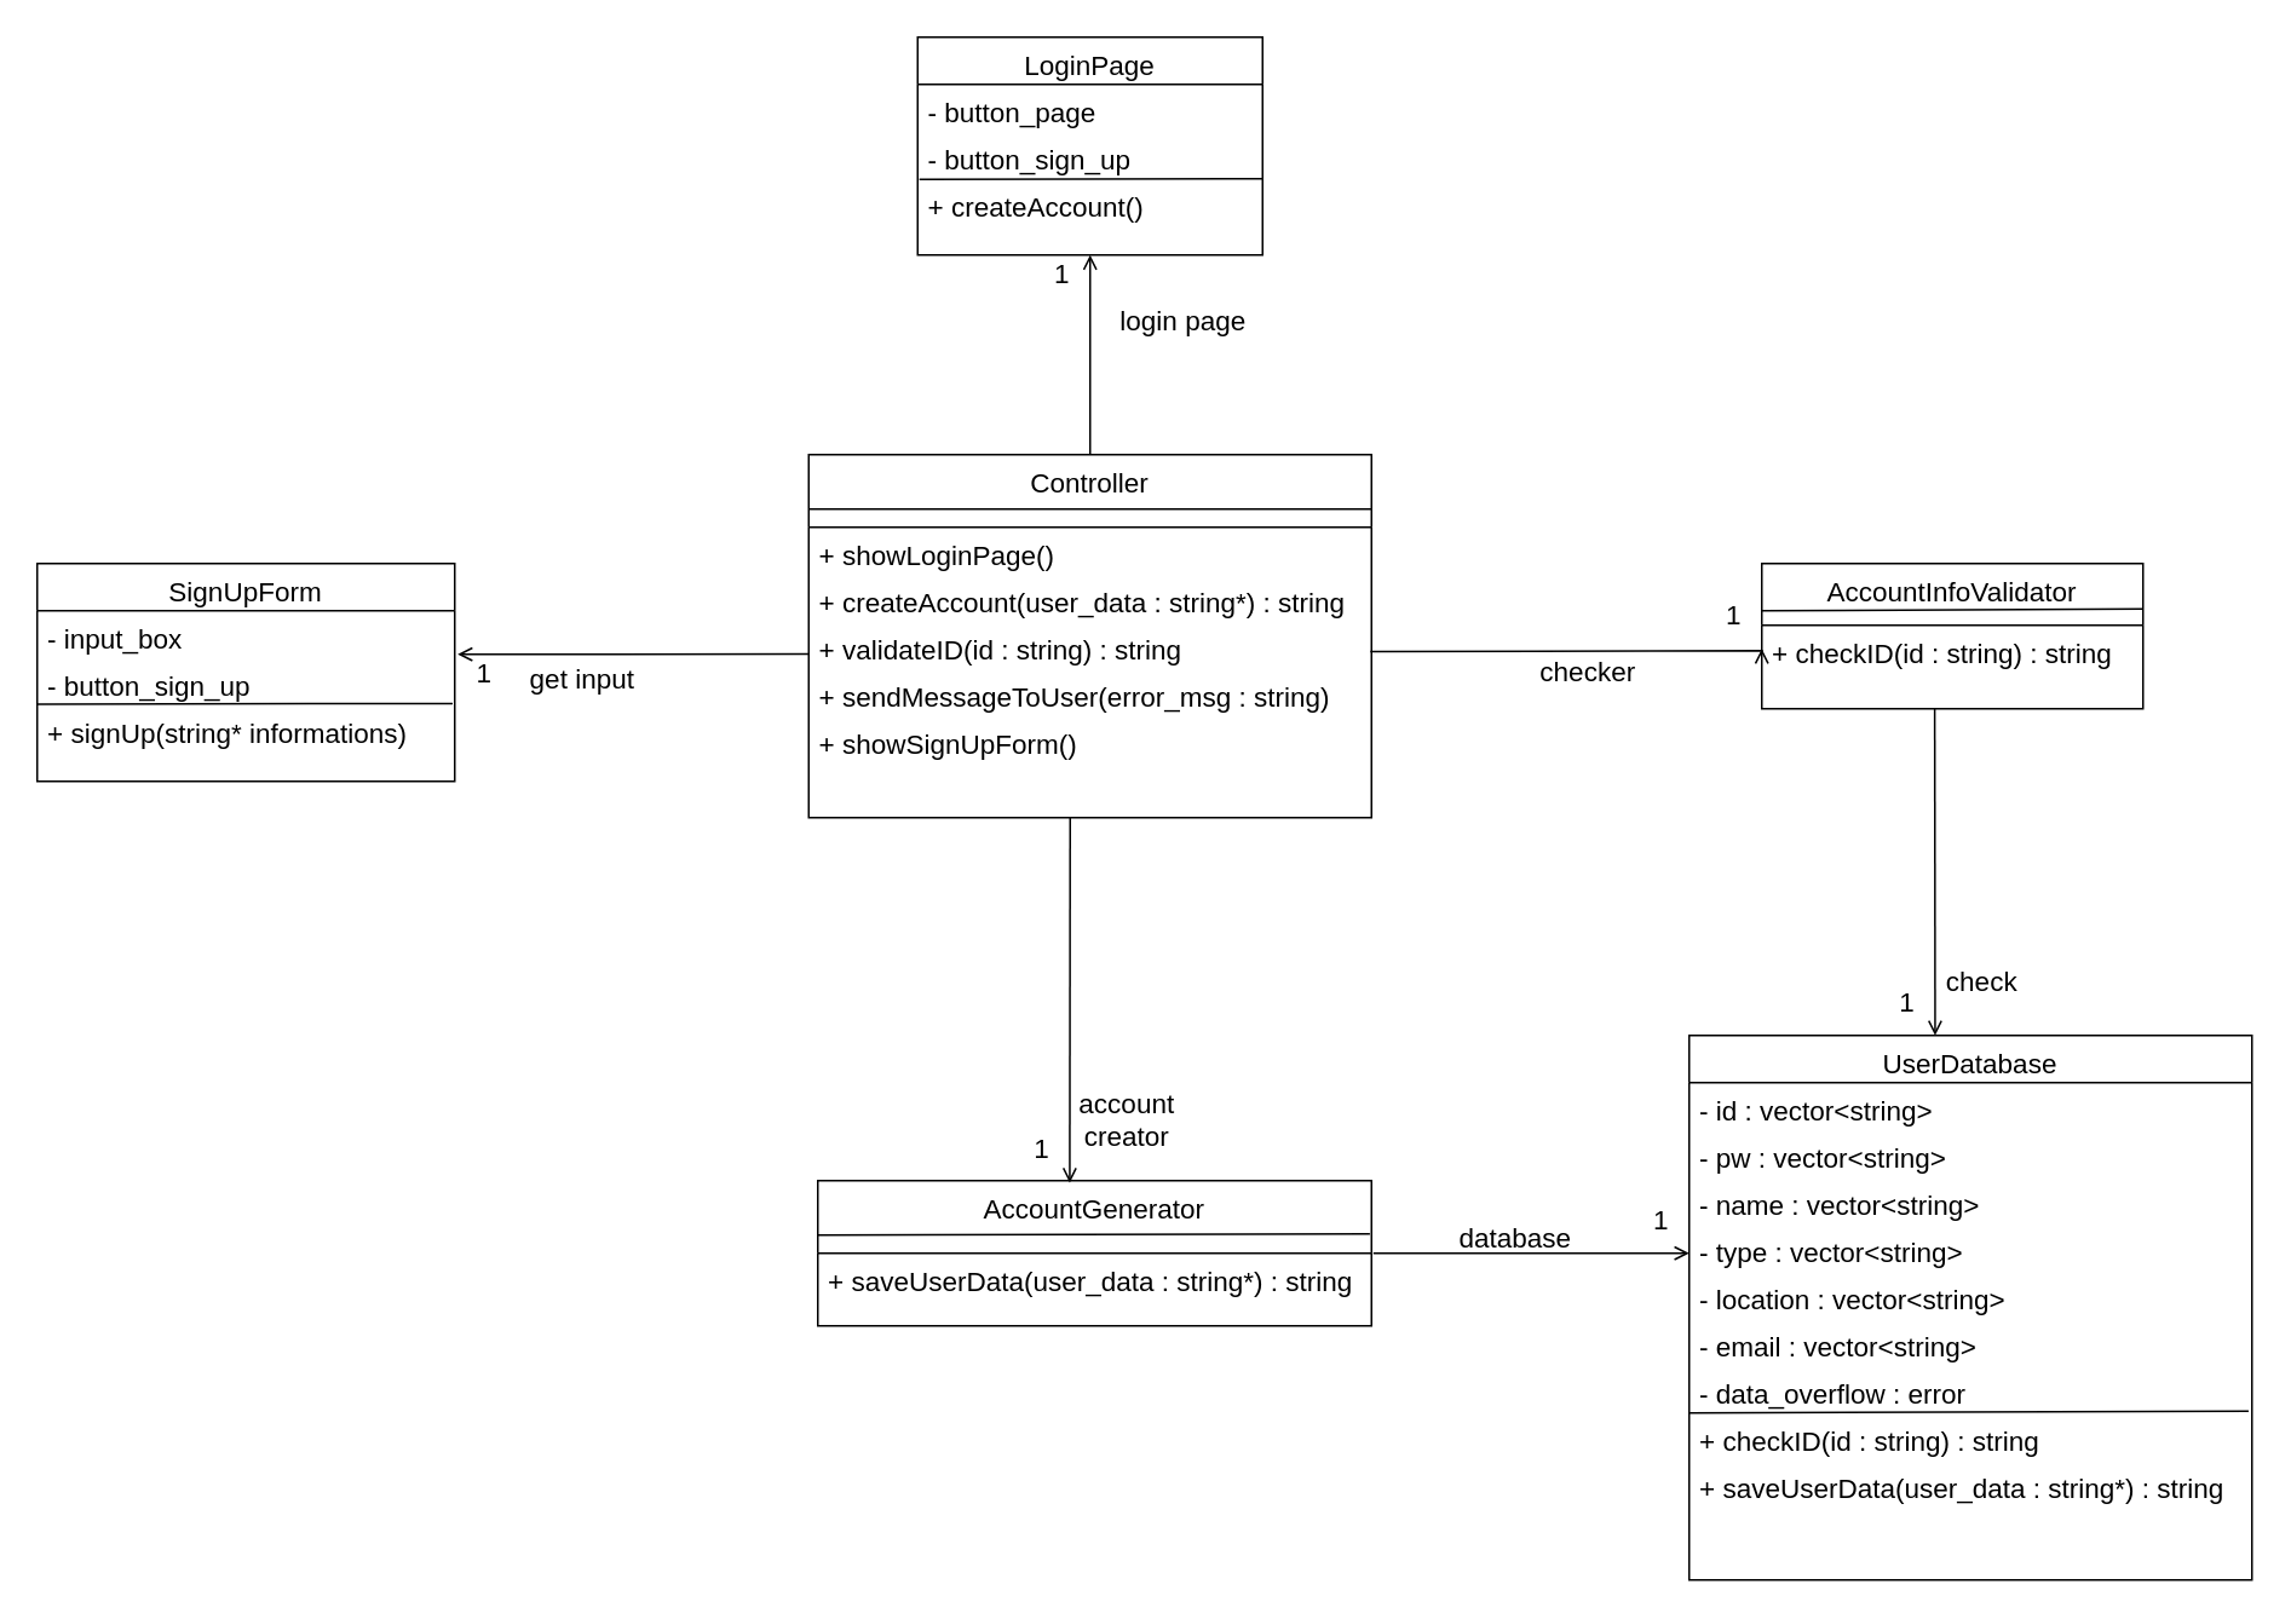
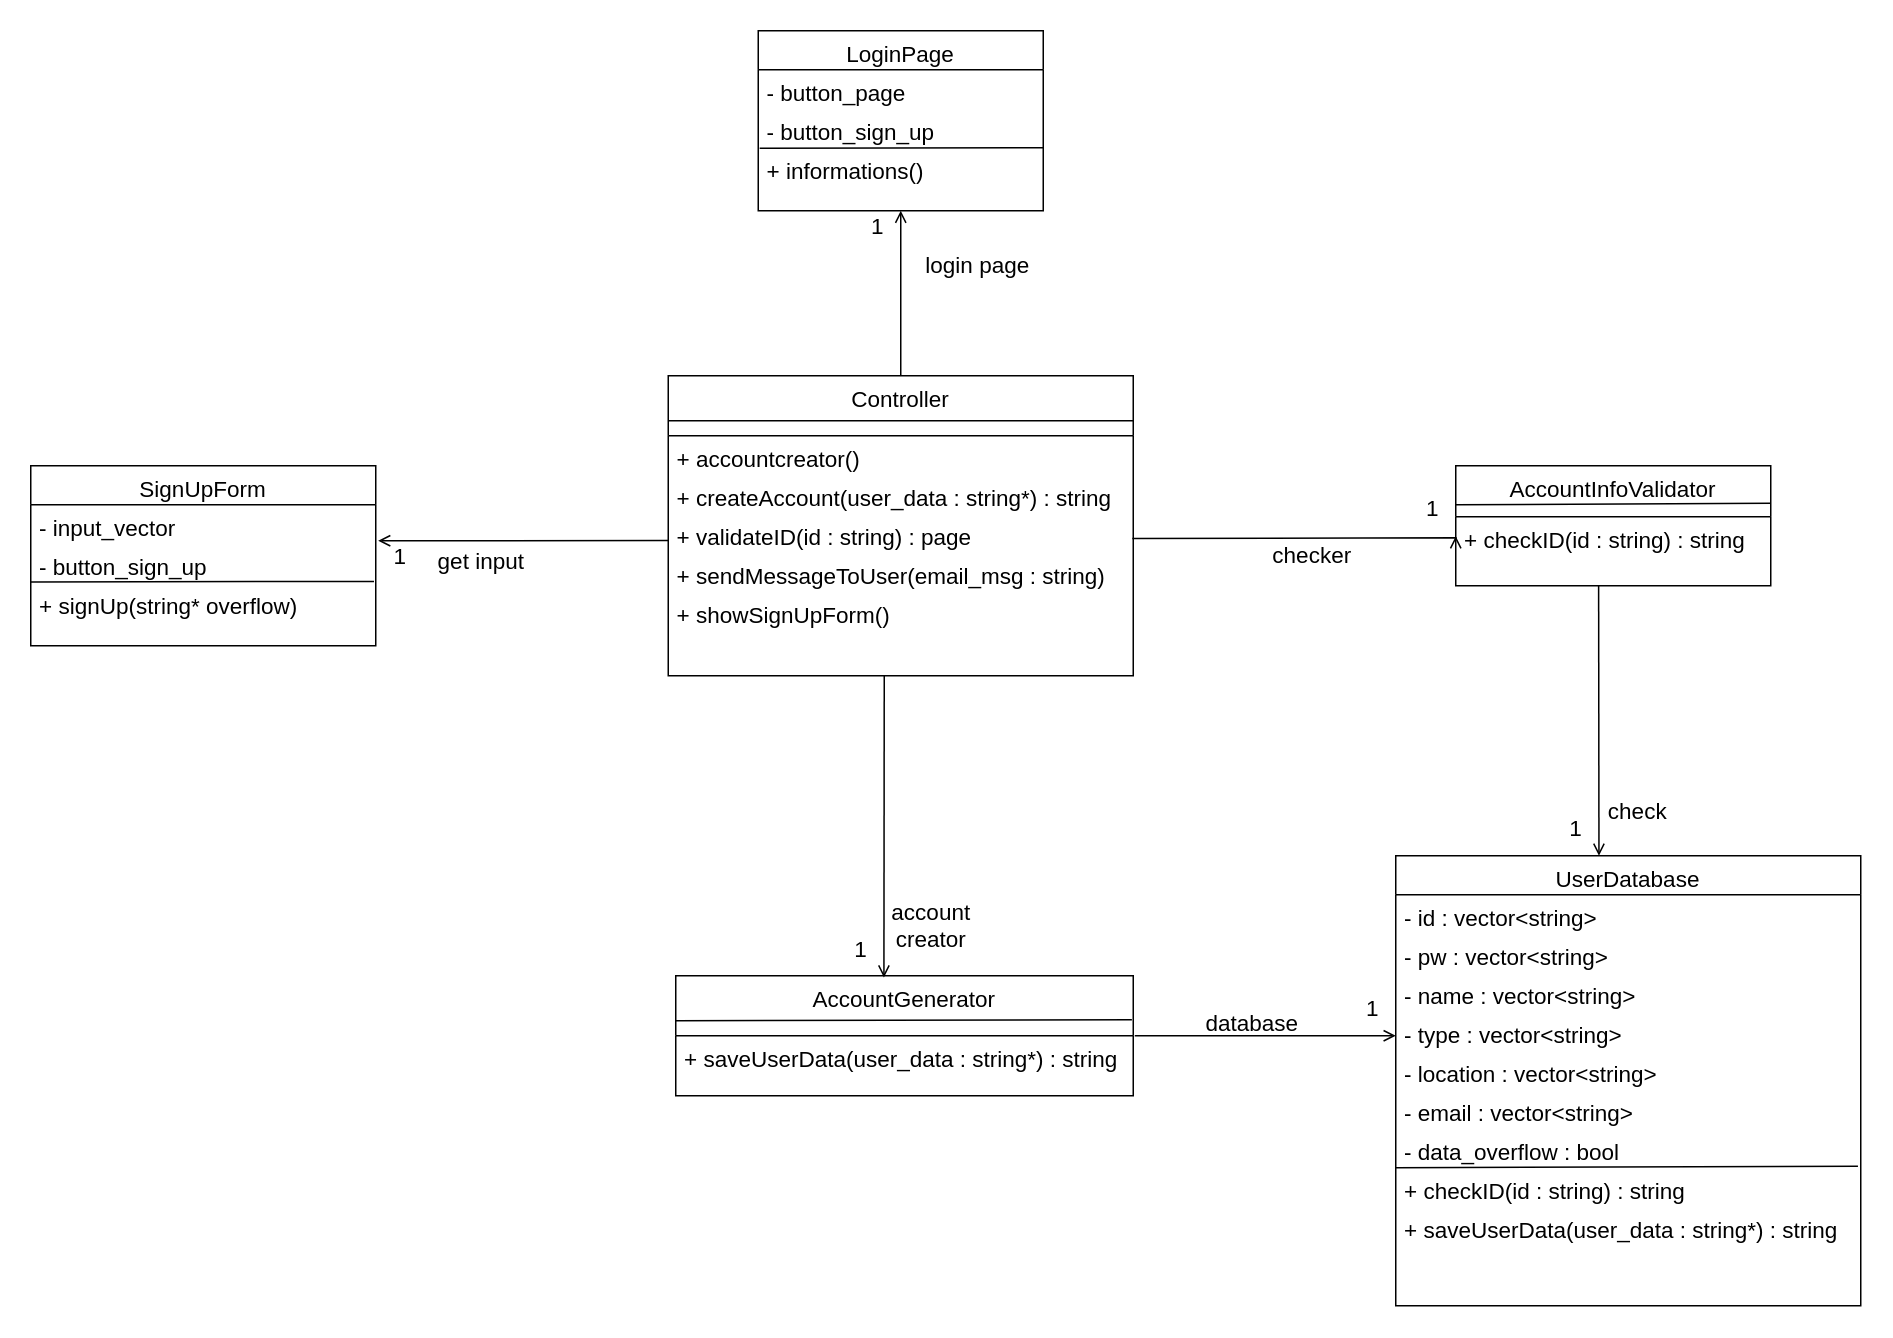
- <mxCell id="16" value="+ createAccount()" style="text;align=left;verticalAlign=top;spacingLeft=4;spacingRight=4;overflow=hidden;rotatable=0;points=[[0,0.5],[1,0.5]];portConstraint=eastwest;fontSize=15;" parent="12" vertex="1"><mxGeometry y="78" width="190" height="26" as="geometry" /></mxCell>
+ <mxCell id="16" value="+ informations()" style="text;align=left;verticalAlign=top;spacingLeft=4;spacingRight=4;overflow=hidden;rotatable=0;points=[[0,0.5],[1,0.5]];portConstraint=eastwest;fontSize=15;" parent="12" vertex="1"><mxGeometry y="78" width="190" height="26" as="geometry" /></mxCell>
- <mxCell id="4" value="+ showLoginPage()" style="text;align=left;verticalAlign=top;spacingLeft=4;spacingRight=4;overflow=hidden;rotatable=0;points=[[0,0.5],[1,0.5]];portConstraint=eastwest;fontSize=15;" parent="2" vertex="1"><mxGeometry y="40" width="310" height="26" as="geometry" /></mxCell>
+ <mxCell id="4" value="+ accountcreator()" style="text;align=left;verticalAlign=top;spacingLeft=4;spacingRight=4;overflow=hidden;rotatable=0;points=[[0,0.5],[1,0.5]];portConstraint=eastwest;fontSize=15;" parent="2" vertex="1"><mxGeometry y="40" width="310" height="26" as="geometry" /></mxCell>
- <mxCell id="18" value="- input_box" style="text;align=left;verticalAlign=top;spacingLeft=4;spacingRight=4;overflow=hidden;rotatable=0;points=[[0,0.5],[1,0.5]];portConstraint=eastwest;fontSize=15;" parent="17" vertex="1"><mxGeometry y="26" width="230" height="26" as="geometry" /></mxCell>
+ <mxCell id="18" value="- input_vector" style="text;align=left;verticalAlign=top;spacingLeft=4;spacingRight=4;overflow=hidden;rotatable=0;points=[[0,0.5],[1,0.5]];portConstraint=eastwest;fontSize=15;" parent="17" vertex="1"><mxGeometry y="26" width="230" height="26" as="geometry" /></mxCell>
- <mxCell id="6" value="+ validateID(id : string) : string" style="text;align=left;verticalAlign=top;spacingLeft=4;spacingRight=4;overflow=hidden;rotatable=0;points=[[0,0.5],[1,0.5]];portConstraint=eastwest;rounded=0;shadow=0;html=0;fontSize=15;" parent="2" vertex="1"><mxGeometry y="92" width="310" height="26" as="geometry" /></mxCell>
+ <mxCell id="6" value="+ validateID(id : string) : page" style="text;align=left;verticalAlign=top;spacingLeft=4;spacingRight=4;overflow=hidden;rotatable=0;points=[[0,0.5],[1,0.5]];portConstraint=eastwest;rounded=0;shadow=0;html=0;fontSize=15;" parent="2" vertex="1"><mxGeometry y="92" width="310" height="26" as="geometry" /></mxCell>
- <mxCell id="7" value="+ sendMessageToUser(error_msg : string)" style="text;align=left;verticalAlign=top;spacingLeft=4;spacingRight=4;overflow=hidden;rotatable=0;points=[[0,0.5],[1,0.5]];portConstraint=eastwest;fontSize=15;" parent="2" vertex="1"><mxGeometry y="118" width="310" height="26" as="geometry" /></mxCell>
+ <mxCell id="7" value="+ sendMessageToUser(email_msg : string)" style="text;align=left;verticalAlign=top;spacingLeft=4;spacingRight=4;overflow=hidden;rotatable=0;points=[[0,0.5],[1,0.5]];portConstraint=eastwest;fontSize=15;" parent="2" vertex="1"><mxGeometry y="118" width="310" height="26" as="geometry" /></mxCell>
- <mxCell id="21" value="+ signUp(string* informations)" style="text;align=left;verticalAlign=top;spacingLeft=4;spacingRight=4;overflow=hidden;rotatable=0;points=[[0,0.5],[1,0.5]];portConstraint=eastwest;fontSize=15;" parent="17" vertex="1"><mxGeometry y="78" width="230" height="26" as="geometry" /></mxCell>
+ <mxCell id="21" value="+ signUp(string* overflow)" style="text;align=left;verticalAlign=top;spacingLeft=4;spacingRight=4;overflow=hidden;rotatable=0;points=[[0,0.5],[1,0.5]];portConstraint=eastwest;fontSize=15;" parent="17" vertex="1"><mxGeometry y="78" width="230" height="26" as="geometry" /></mxCell>
- <mxCell id="38" value="- data_overflow : error" style="text;align=left;verticalAlign=top;spacingLeft=4;spacingRight=4;overflow=hidden;rotatable=0;points=[[0,0.5],[1,0.5]];portConstraint=eastwest;fontSize=15;" parent="31" vertex="1"><mxGeometry y="182" width="310" height="26" as="geometry" /></mxCell>
+ <mxCell id="38" value="- data_overflow : bool" style="text;align=left;verticalAlign=top;spacingLeft=4;spacingRight=4;overflow=hidden;rotatable=0;points=[[0,0.5],[1,0.5]];portConstraint=eastwest;fontSize=15;" parent="31" vertex="1"><mxGeometry y="182" width="310" height="26" as="geometry" /></mxCell>
